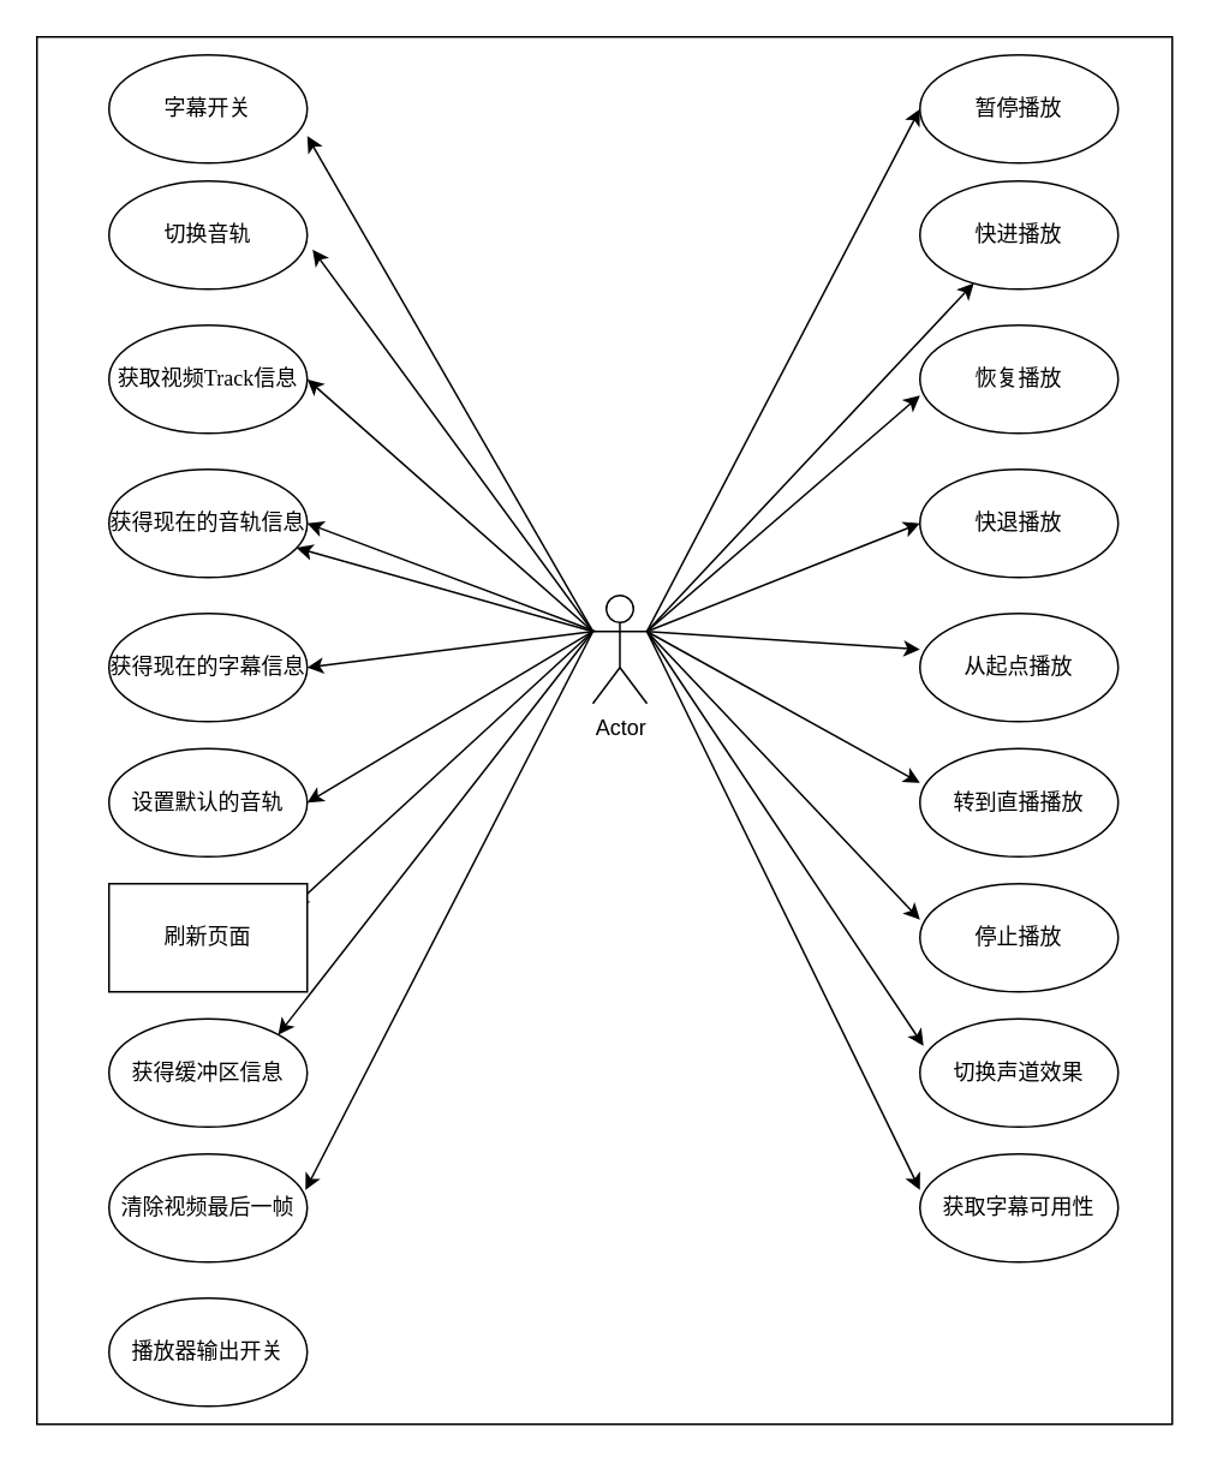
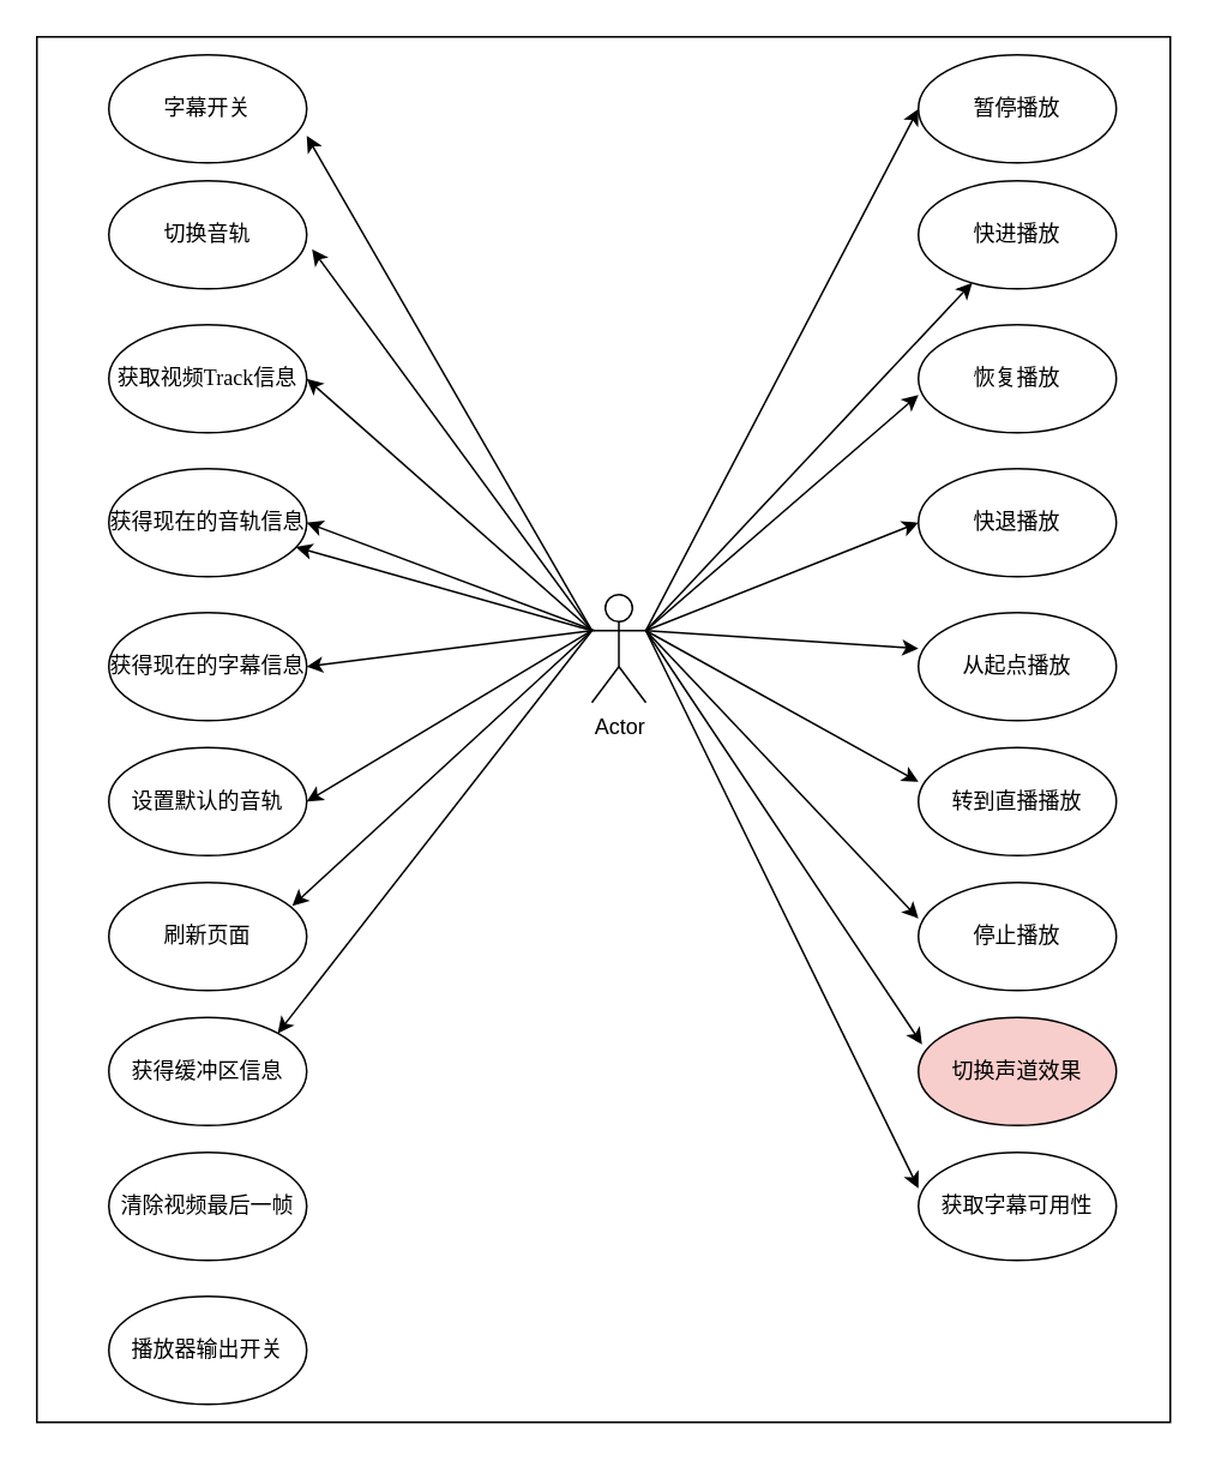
- <mxCell id="20" style="edgeStyle=none;rounded=0;orthogonalLoop=1;jettySize=auto;html=1;exitX=0;exitY=0.333;exitDx=0;exitDy=0;exitPerimeter=0;entryX=0.991;entryY=0.333;entryDx=0;entryDy=0;entryPerimeter=0;movable=0;resizable=0;rotatable=0;deletable=0;editable=0;locked=1;connectable=0;" edge="1" parent="1" source="22" target="41"><mxGeometry relative="1" as="geometry" /></mxCell>
- <mxCell id="38" value="刷新页面" style="whiteSpace=wrap;html=1;movable=0;resizable=0;rotatable=0;deletable=0;editable=0;locked=1;connectable=0;rounded=0;" vertex="1" parent="1"><mxGeometry x="60" y="490" width="110" height="60" as="geometry" /></mxCell>
+ <mxCell id="38" value="刷新页面" style="ellipse;whiteSpace=wrap;html=1;movable=0;resizable=0;rotatable=0;deletable=0;editable=0;locked=1;connectable=0;" vertex="1" parent="1"><mxGeometry x="60" y="490" width="110" height="60" as="geometry" /></mxCell>
- <mxCell id="30" value="切换声道效果" style="ellipse;whiteSpace=wrap;html=1;movable=0;resizable=0;rotatable=0;deletable=0;editable=0;locked=1;connectable=0;" vertex="1" parent="1"><mxGeometry x="510" y="565" width="110" height="60" as="geometry" /></mxCell>
+ <mxCell id="30" value="切换声道效果" style="ellipse;whiteSpace=wrap;html=1;movable=0;resizable=0;rotatable=0;deletable=0;editable=0;locked=1;connectable=0;fillColor=#f8cecc;" vertex="1" parent="1"><mxGeometry x="510" y="565" width="110" height="60" as="geometry" /></mxCell>
